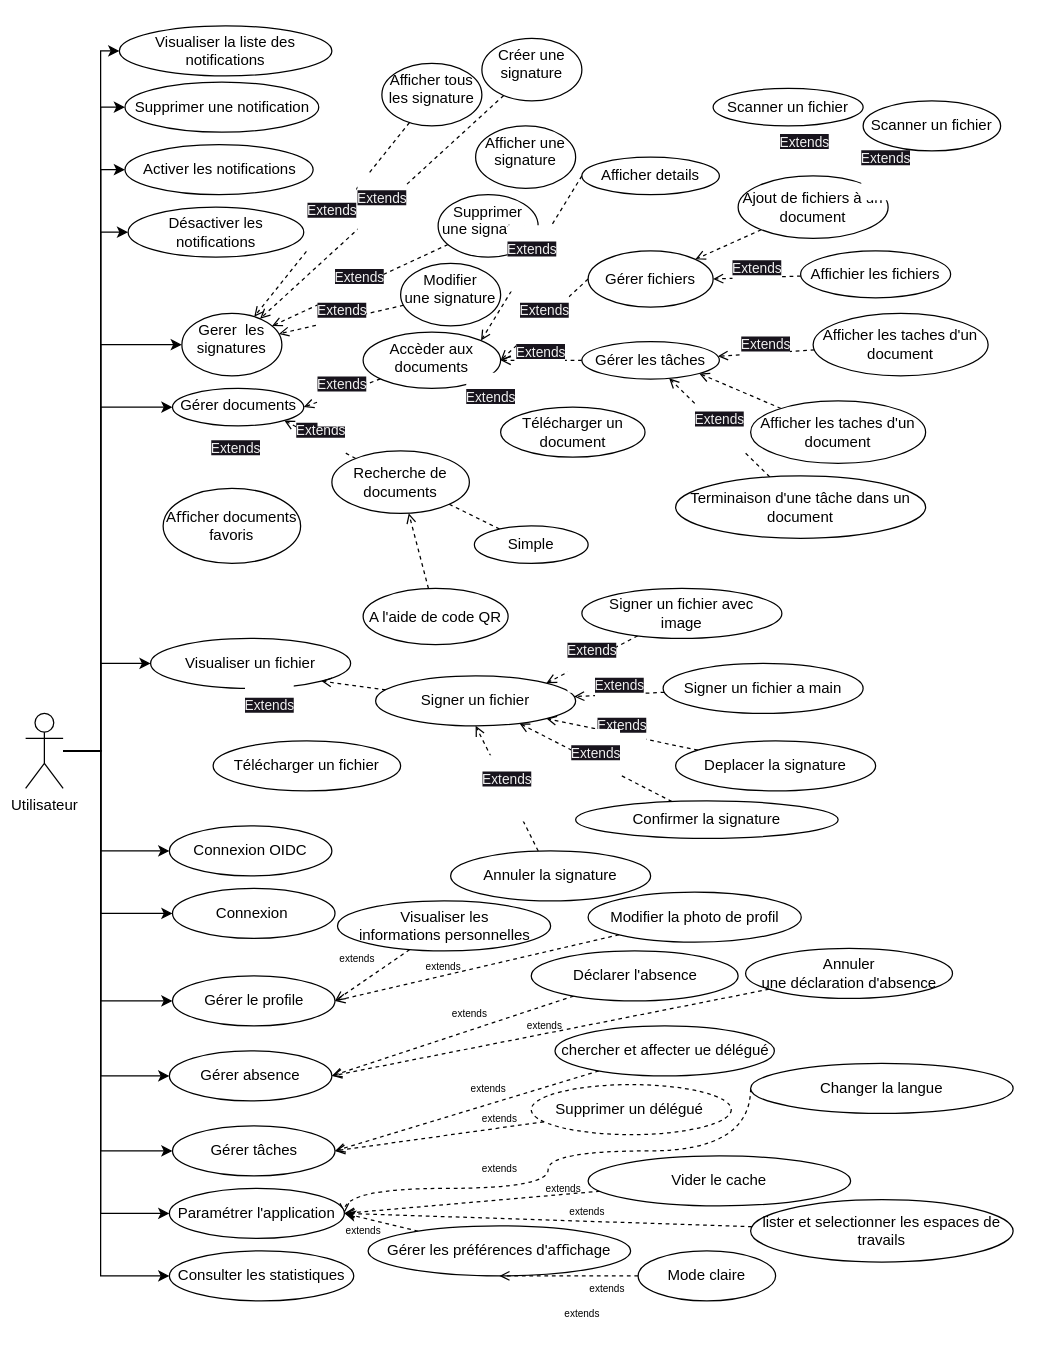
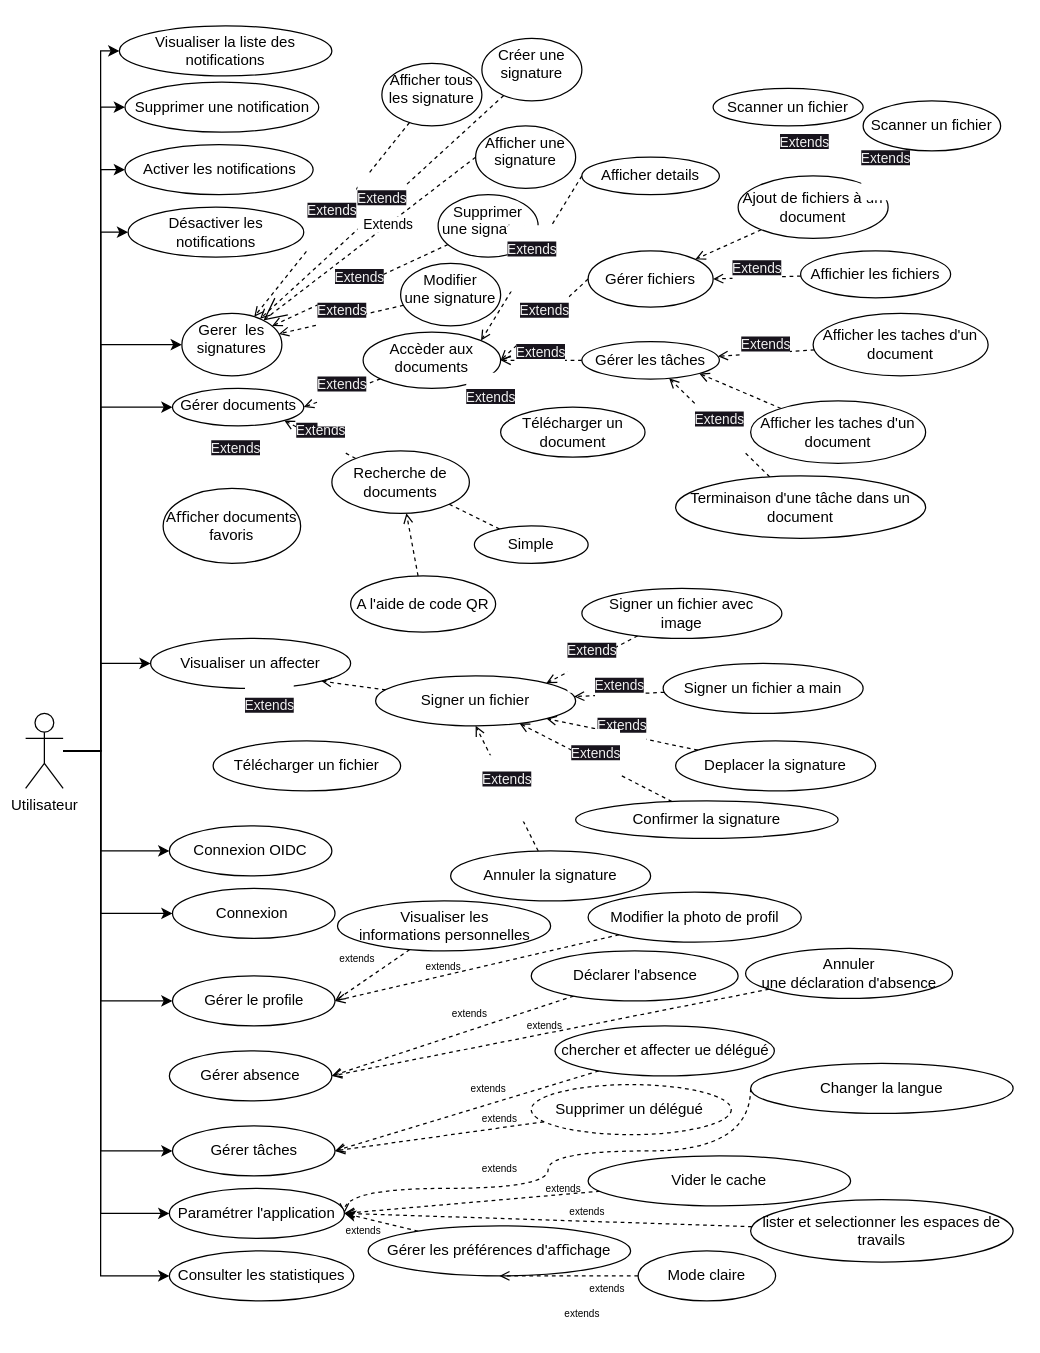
+ <mxCell id="24" value="Extends" style="endArrow=open;endSize=16;endFill=0;html=1;rounded=0;exitX=0;exitY=0.5;exitDx=0;exitDy=0;dashed=1;" edge="1" parent="1" source="21" target="27"><mxGeometry x="-0.176" width="160" relative="1" as="geometry"><mxPoint x="380" y="100" as="sourcePoint" /><mxPoint x="120" y="235" as="targetPoint" /><mxPoint as="offset" /></mxGeometry></mxCell>
- <mxCell id="50" value="A l'aide de code QR" style="ellipse;whiteSpace=wrap;html=1;" vertex="1" parent="1"><mxGeometry x="290" y="470" width="116" height="45" as="geometry" /></mxCell>
+ <mxCell id="50" value="A l'aide de code QR" style="ellipse;whiteSpace=wrap;html=1;" vertex="1" parent="1"><mxGeometry x="280" y="460" width="116" height="45" as="geometry" /></mxCell>
- <mxCell id="61" value="&lt;div&gt;Visualiser un&amp;nbsp;&lt;span style=&quot;background-color: initial;&quot;&gt;fichier&lt;/span&gt;&lt;/div&gt;" style="ellipse;whiteSpace=wrap;html=1;" vertex="1" parent="1"><mxGeometry x="120" y="510" width="160" height="40" as="geometry" /></mxCell>
+ <mxCell id="61" value="&lt;div&gt;Visualiser un&amp;nbsp;&lt;span style=&quot;background-color: initial;&quot;&gt;affecter&lt;/span&gt;&lt;/div&gt;" style="ellipse;whiteSpace=wrap;html=1;" vertex="1" parent="1"><mxGeometry x="120" y="510" width="160" height="40" as="geometry" /></mxCell>
- <mxCell id="8" style="edgeStyle=orthogonalEdgeStyle;rounded=0;html=1;entryX=0;entryY=0.5;entryDx=0;entryDy=0;endArrow=classic;endFill=1;" edge="1" parent="1" source="16" target="96"><mxGeometry relative="1" as="geometry"><Array as="points"><mxPoint x="80" y="600" /><mxPoint x="80" y="860" /></Array></mxGeometry></mxCell>
